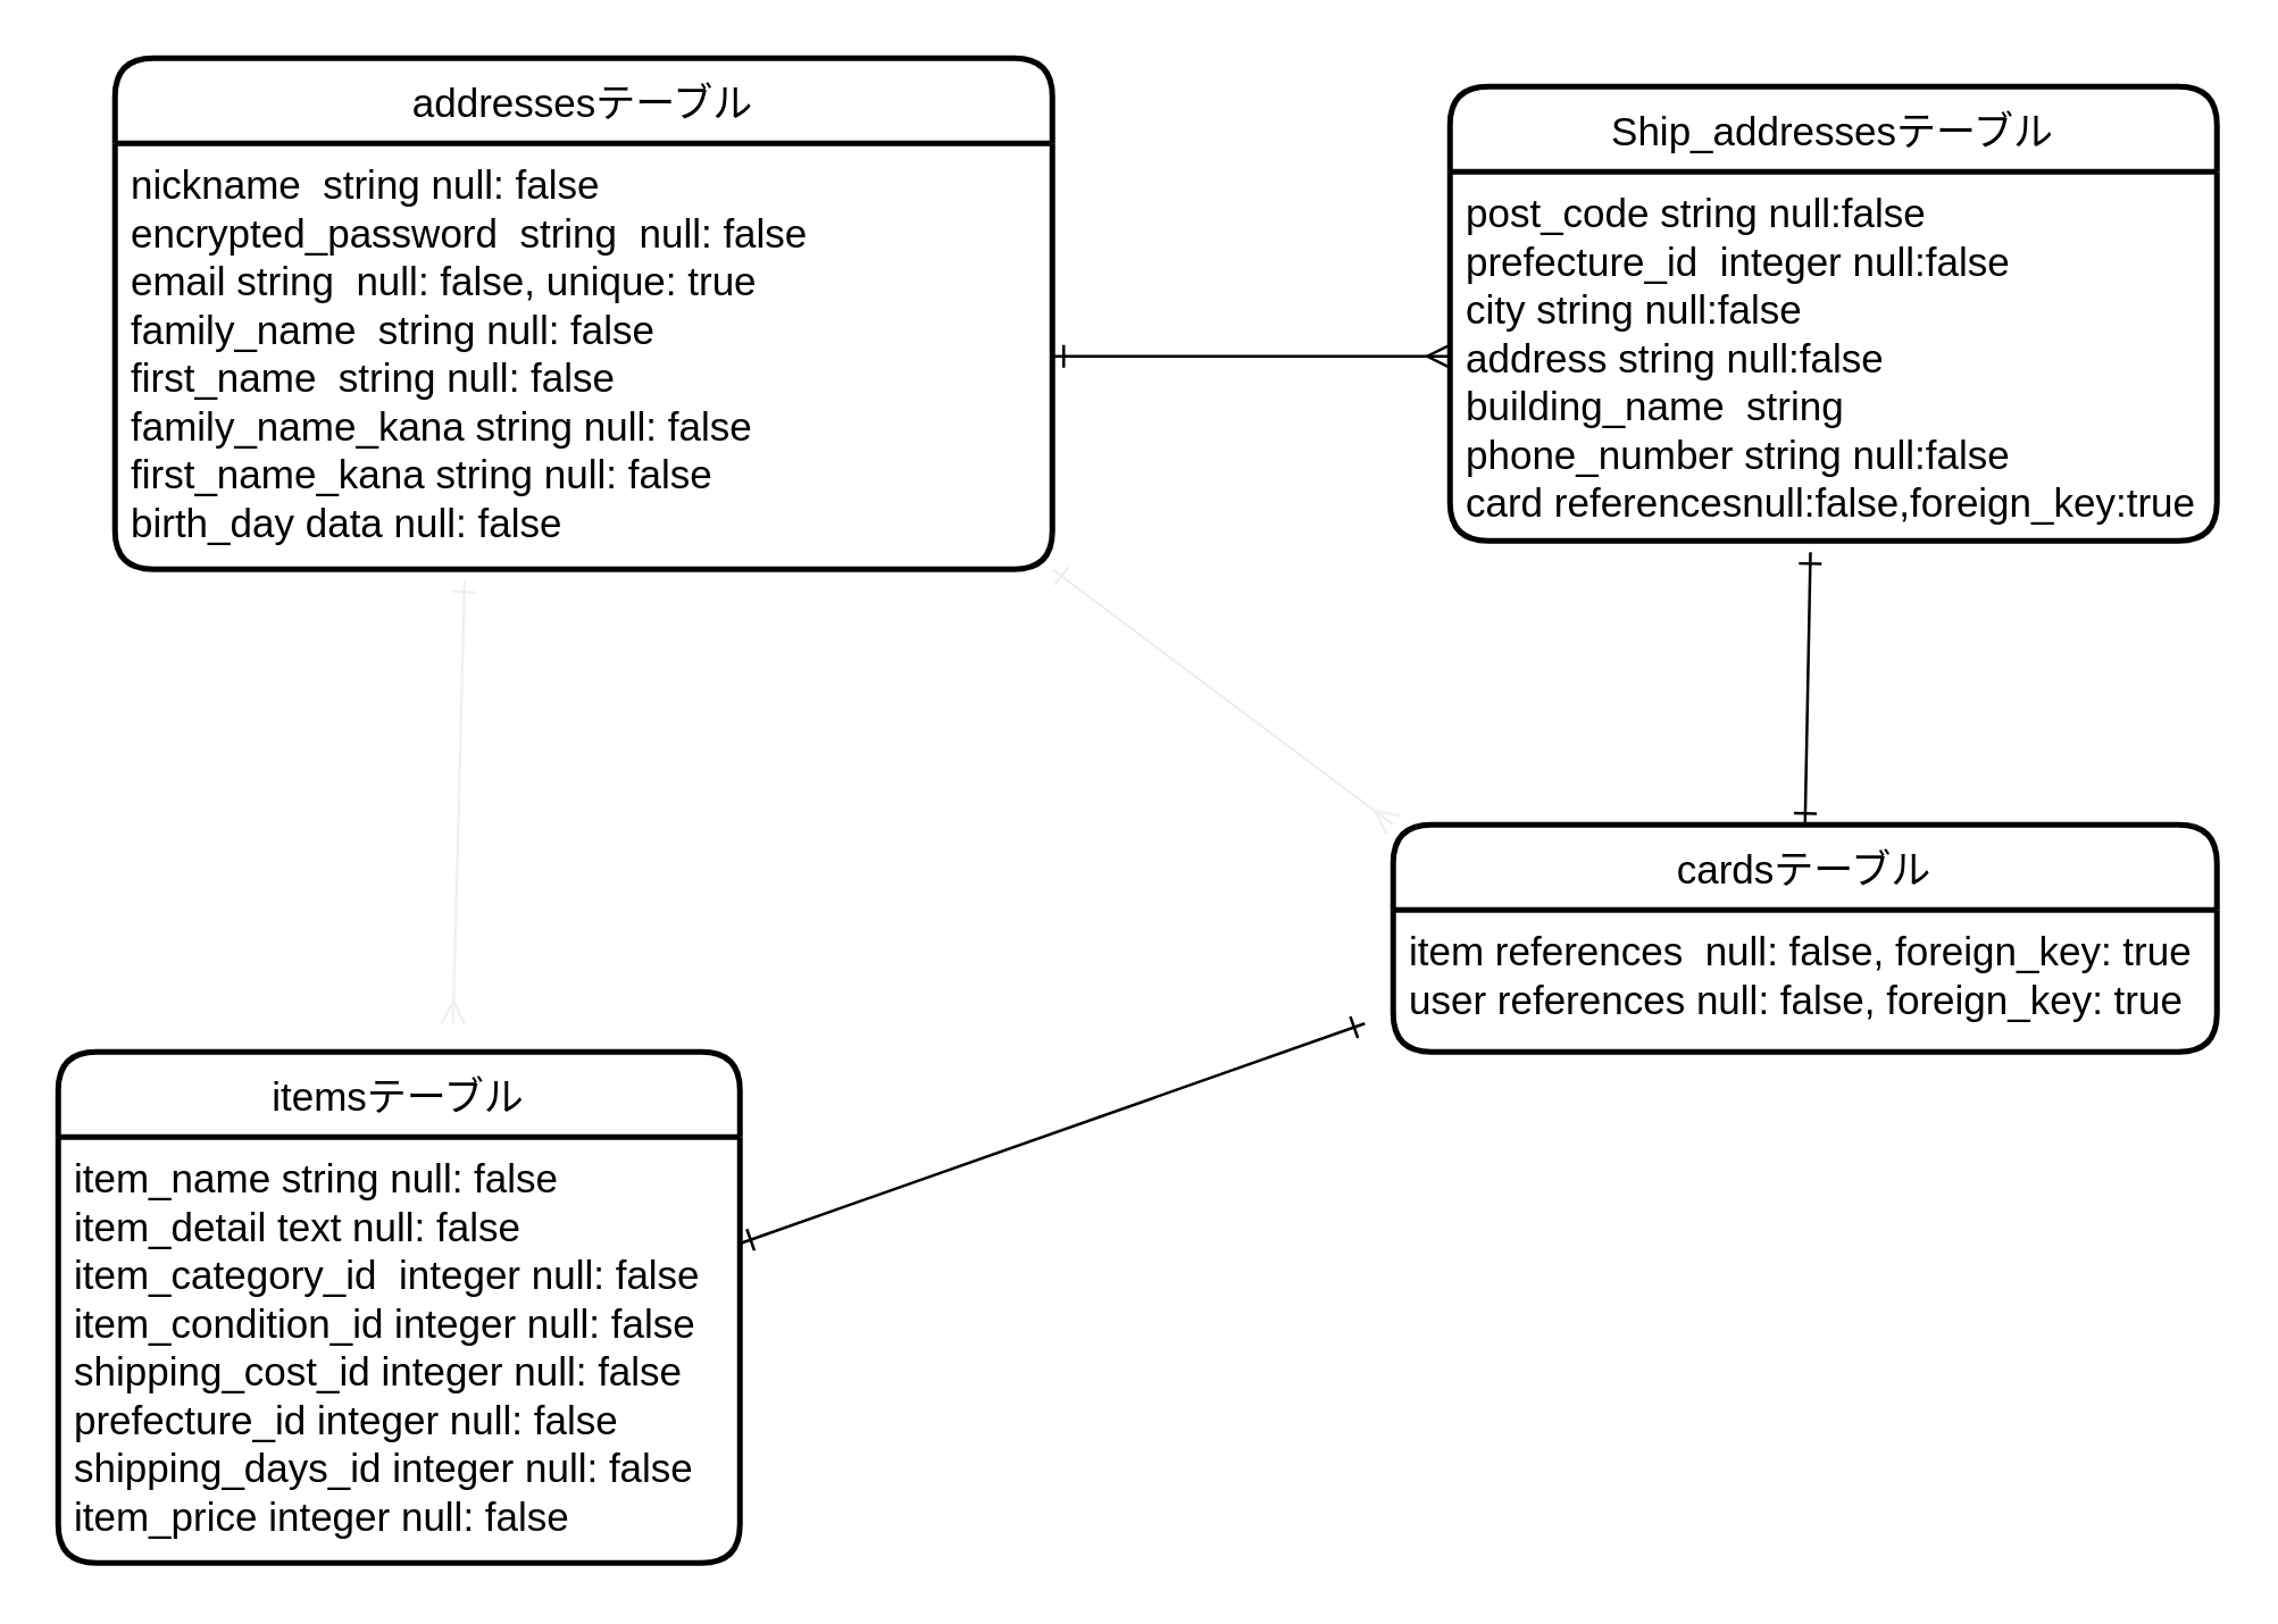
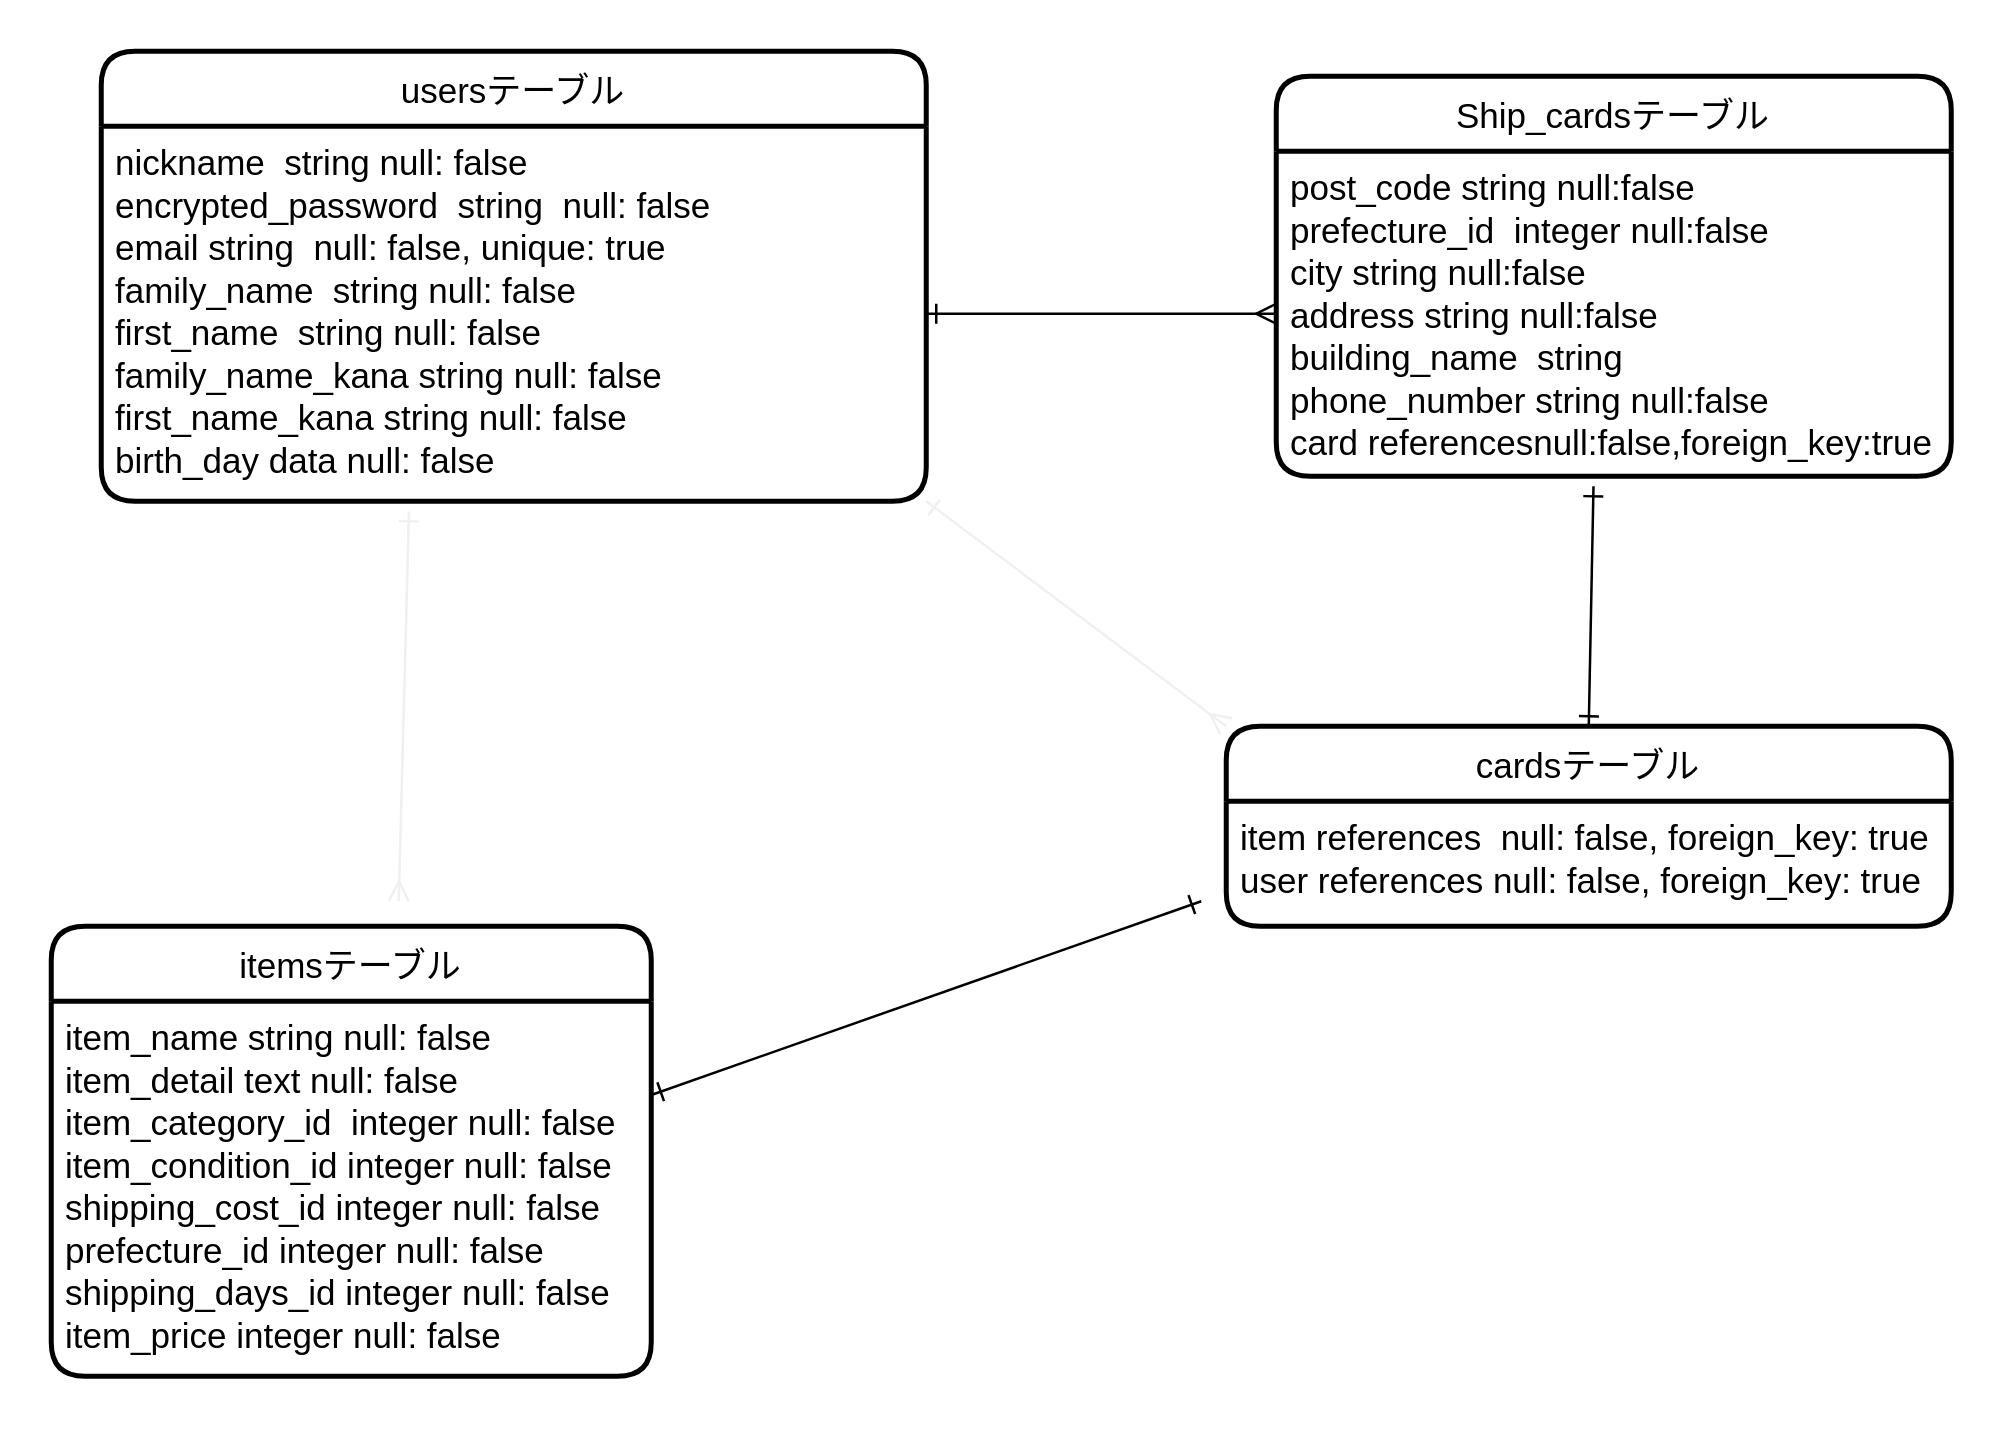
- <mxCell id="2" value="addressesテーブル" style="swimlane;childLayout=stackLayout;horizontal=1;startSize=30;horizontalStack=0;rounded=1;fontSize=14;fontStyle=0;strokeWidth=2;resizeParent=0;resizeLast=1;shadow=0;dashed=0;align=center;" parent="1" vertex="1"><mxGeometry x="40" y="20" width="330" height="180" as="geometry" /></mxCell>
+ <mxCell id="2" value="usersテーブル" style="swimlane;childLayout=stackLayout;horizontal=1;startSize=30;horizontalStack=0;rounded=1;fontSize=14;fontStyle=0;strokeWidth=2;resizeParent=0;resizeLast=1;shadow=0;dashed=0;align=center;" parent="1" vertex="1"><mxGeometry x="40" y="20" width="330" height="180" as="geometry" /></mxCell>
- <mxCell id="9" value="Ship_addressesテーブル" style="swimlane;childLayout=stackLayout;horizontal=1;startSize=30;horizontalStack=0;rounded=1;fontSize=14;fontStyle=0;strokeWidth=2;resizeParent=0;resizeLast=1;shadow=0;dashed=0;align=center;" parent="1" vertex="1"><mxGeometry x="510" y="30" width="270" height="160" as="geometry" /></mxCell>
+ <mxCell id="9" value="Ship_cardsテーブル" style="swimlane;childLayout=stackLayout;horizontal=1;startSize=30;horizontalStack=0;rounded=1;fontSize=14;fontStyle=0;strokeWidth=2;resizeParent=0;resizeLast=1;shadow=0;dashed=0;align=center;" parent="1" vertex="1"><mxGeometry x="510" y="30" width="270" height="160" as="geometry" /></mxCell>
